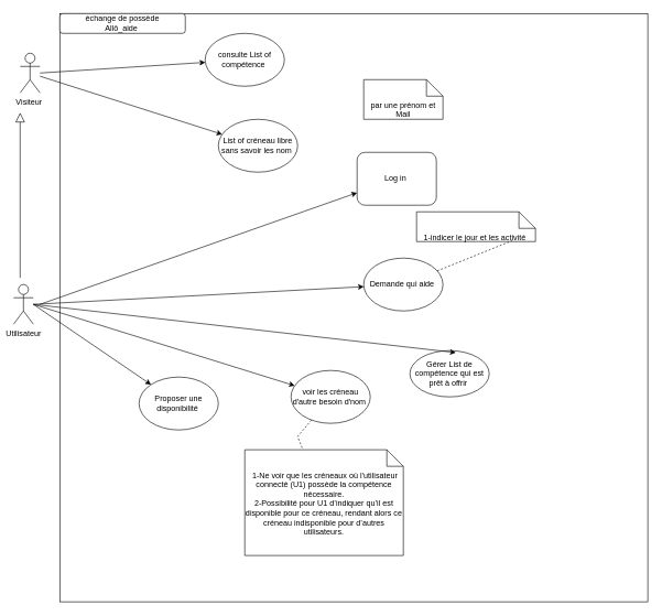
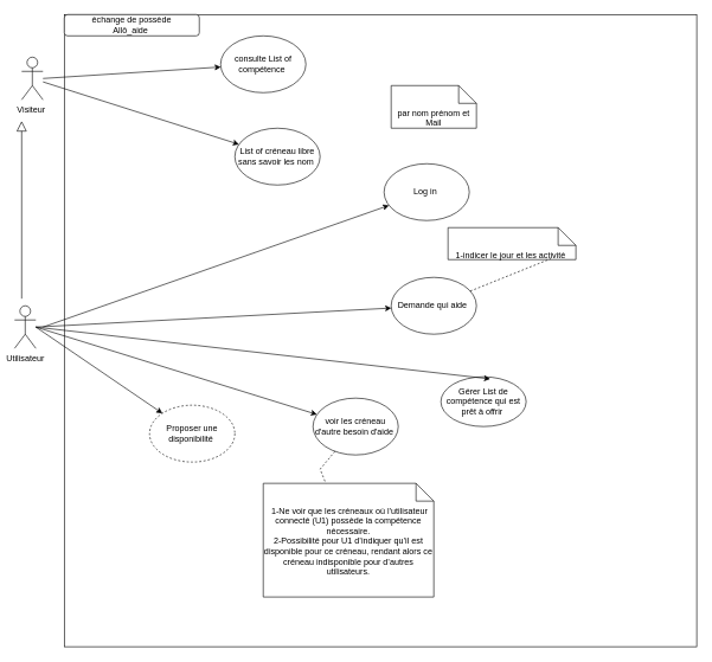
- <mxCell id="17" value="par une prénom et Mail" style="shape=note2;boundedLbl=1;whiteSpace=wrap;html=1;size=25;verticalAlign=top;align=center;" parent="1" vertex="1"><mxGeometry x="550" y="120" width="120" height="60" as="geometry" /></mxCell>
+ <mxCell id="17" value="par nom prénom et Mail" style="shape=note2;boundedLbl=1;whiteSpace=wrap;html=1;size=25;verticalAlign=top;align=center;" parent="1" vertex="1"><mxGeometry x="550" y="120" width="120" height="60" as="geometry" /></mxCell>
- <mxCell id="10" value="Log in&amp;nbsp;" style="whiteSpace=wrap;html=1;rounded=1;" parent="1" vertex="1"><mxGeometry x="540" y="230" width="120" height="80" as="geometry" /></mxCell>
+ <mxCell id="10" value="Log in&amp;nbsp;" style="ellipse;whiteSpace=wrap;html=1;" parent="1" vertex="1"><mxGeometry x="540" y="230" width="120" height="80" as="geometry" /></mxCell>
- <mxCell id="18" value="voir les créneau d'autre besoin d'nom&amp;nbsp;" style="ellipse;whiteSpace=wrap;html=1;" parent="1" vertex="1"><mxGeometry x="440" y="560" width="120" height="80" as="geometry" /></mxCell>
+ <mxCell id="18" value="voir les créneau d'autre besoin d'aide&amp;nbsp;" style="ellipse;whiteSpace=wrap;html=1;" parent="1" vertex="1"><mxGeometry x="440" y="560" width="120" height="80" as="geometry" /></mxCell>
- <mxCell id="20" value="Proposer une disponibilité&amp;nbsp;" style="ellipse;whiteSpace=wrap;html=1;" parent="1" vertex="1"><mxGeometry x="210" y="570" width="120" height="80" as="geometry" /></mxCell>
+ <mxCell id="20" value="Proposer une disponibilité&amp;nbsp;" style="ellipse;whiteSpace=wrap;html=1;dashed=1;" parent="1" vertex="1"><mxGeometry x="210" y="570" width="120" height="80" as="geometry" /></mxCell>
